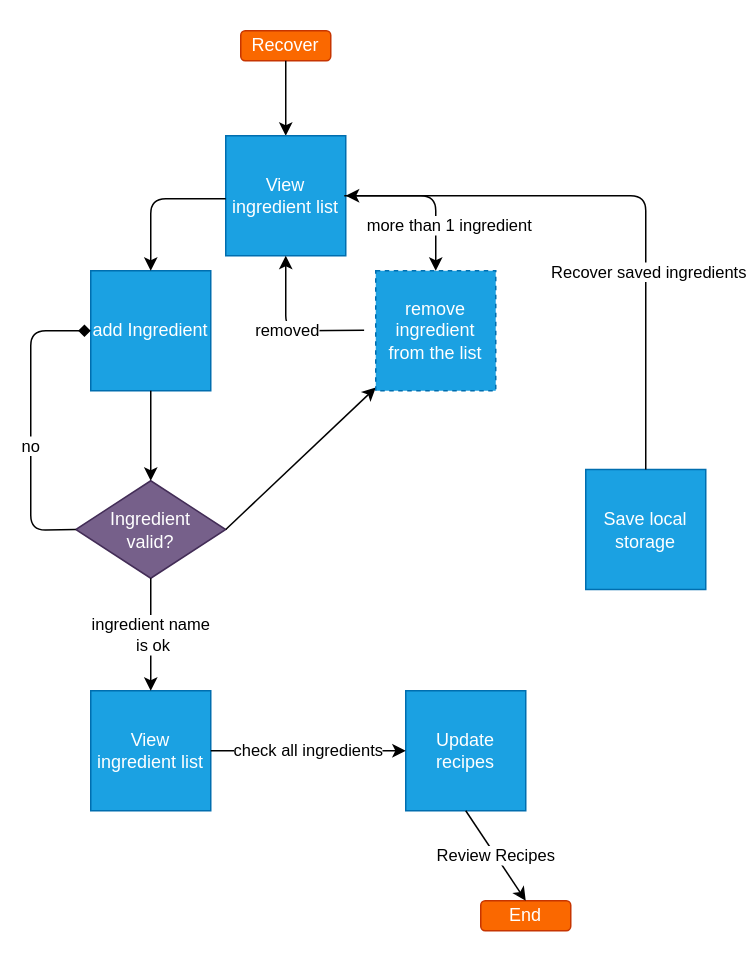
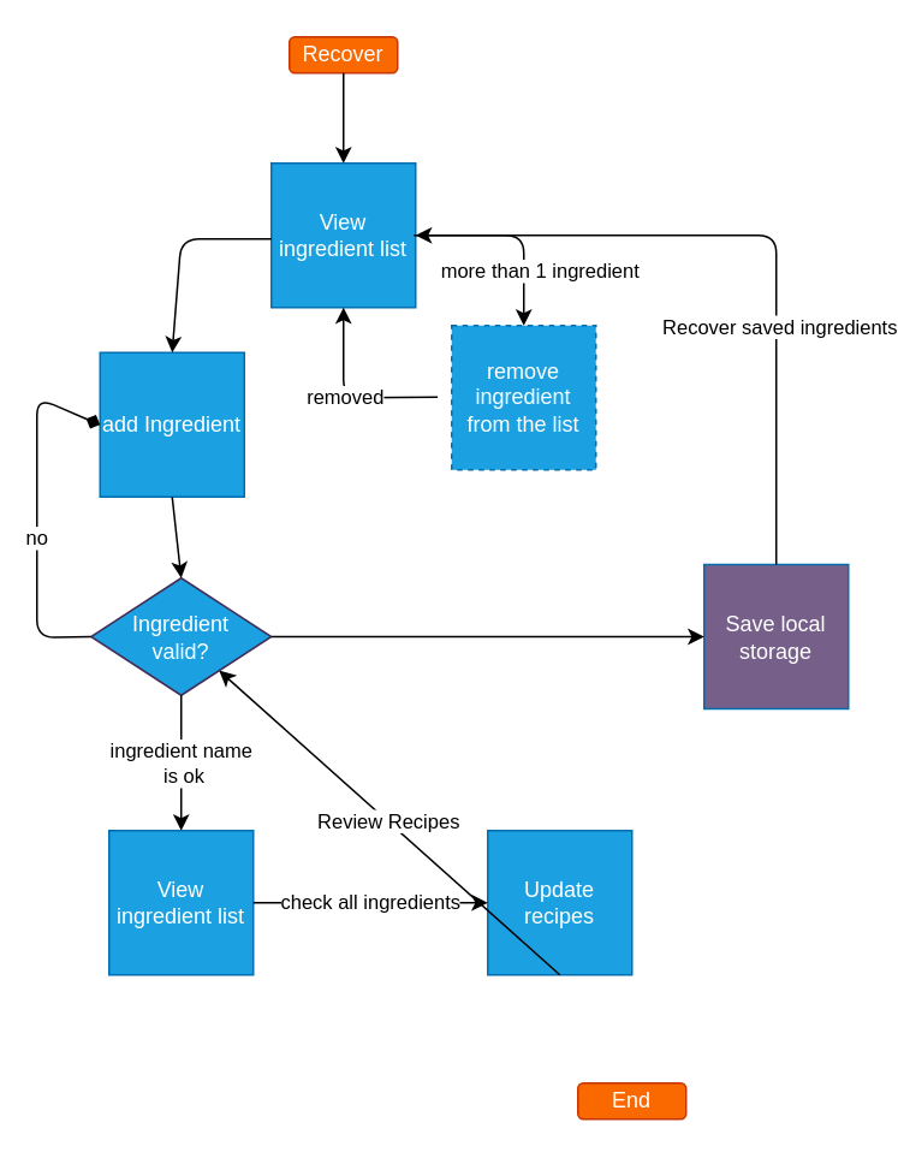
- <mxCell id="3" value="add Ingredient" style="whiteSpace=wrap;html=1;aspect=fixed;fontColor=#ffffff;fillColor=#1ba1e2;strokeColor=#006EAF;" parent="1" vertex="1"><mxGeometry x="60" y="180" width="80" height="80" as="geometry" /></mxCell>
+ <mxCell id="3" value="add Ingredient" style="whiteSpace=wrap;html=1;aspect=fixed;fontColor=#ffffff;fillColor=#1ba1e2;strokeColor=#006EAF;" parent="1" vertex="1"><mxGeometry x="55" y="195" width="80" height="80" as="geometry" /></mxCell>
- <mxCell id="16" value="" style="endArrow=classic;html=1;exitX=1;exitY=0.5;exitDx=0;exitDy=0;" edge="1" parent="1" source="4" target="19"><mxGeometry width="50" height="50" relative="1" as="geometry"><mxPoint x="170" y="370" as="sourcePoint" /><mxPoint x="260" y="353" as="targetPoint" /></mxGeometry></mxCell>
+ <mxCell id="16" value="" style="endArrow=classic;html=1;exitX=1;exitY=0.5;exitDx=0;exitDy=0;entryX=0;entryY=0.5;entryDx=0;entryDy=0;" edge="1" parent="1" source="4" target="15"><mxGeometry width="50" height="50" relative="1" as="geometry"><mxPoint x="170" y="370" as="sourcePoint" /><mxPoint x="260" y="353" as="targetPoint" /></mxGeometry></mxCell>
- <mxCell id="4" value="Ingredient &lt;br&gt;valid?" style="rhombus;whiteSpace=wrap;html=1;fontColor=#ffffff;fillColor=#76608a;strokeColor=#432D57;" parent="1" vertex="1"><mxGeometry x="50" y="320" width="100" height="65" as="geometry" /></mxCell>
+ <mxCell id="4" value="Ingredient &lt;br&gt;valid?" style="rhombus;whiteSpace=wrap;html=1;fontColor=#ffffff;fillColor=#1ba1e2;strokeColor=#432D57;" parent="1" vertex="1"><mxGeometry x="50" y="320" width="100" height="65" as="geometry" /></mxCell>
- <mxCell id="15" value="Save local storage" style="whiteSpace=wrap;html=1;aspect=fixed;fontColor=#ffffff;fillColor=#1ba1e2;strokeColor=#006EAF;" vertex="1" parent="1"><mxGeometry x="390" y="312.5" width="80" height="80" as="geometry" /></mxCell>
+ <mxCell id="15" value="Save local storage" style="whiteSpace=wrap;html=1;aspect=fixed;fontColor=#ffffff;fillColor=#76608a;strokeColor=#006EAF;" vertex="1" parent="1"><mxGeometry x="390" y="312.5" width="80" height="80" as="geometry" /></mxCell>
- <mxCell id="14" value="Review Recipes" style="endArrow=classic;html=1;exitX=0.5;exitY=1;exitDx=0;exitDy=0;entryX=0.5;entryY=0;entryDx=0;entryDy=0;" edge="1" parent="1" source="8" target="13"><mxGeometry width="50" height="50" relative="1" as="geometry"><mxPoint x="280" y="590" as="sourcePoint" /><mxPoint x="300" y="590" as="targetPoint" /></mxGeometry></mxCell>
+ <mxCell id="14" value="Review Recipes" style="endArrow=classic;html=1;exitX=0.5;exitY=1;exitDx=0;exitDy=0;" edge="1" parent="1" source="8" target="4"><mxGeometry width="50" height="50" relative="1" as="geometry"><mxPoint x="280" y="590" as="sourcePoint" /><mxPoint x="300" y="590" as="targetPoint" /></mxGeometry></mxCell>
